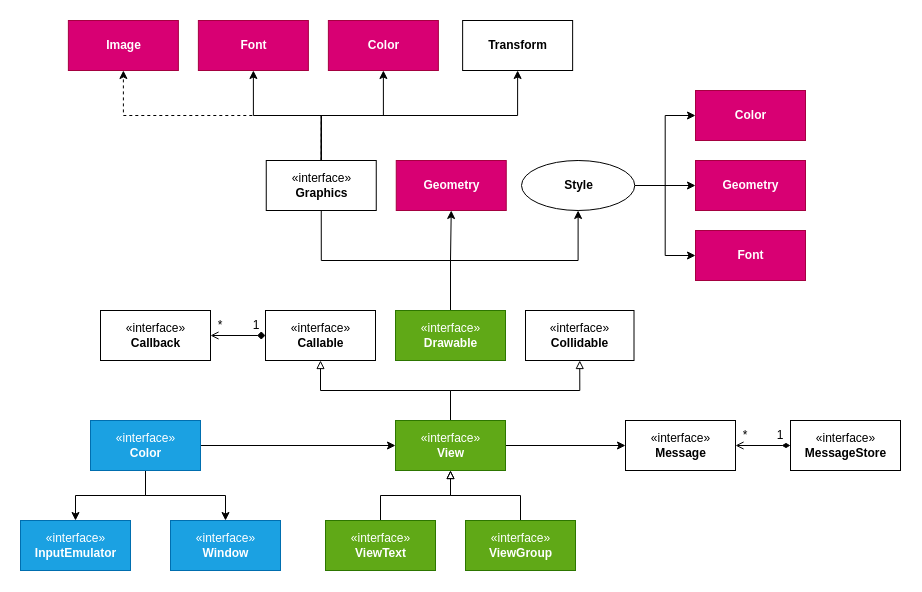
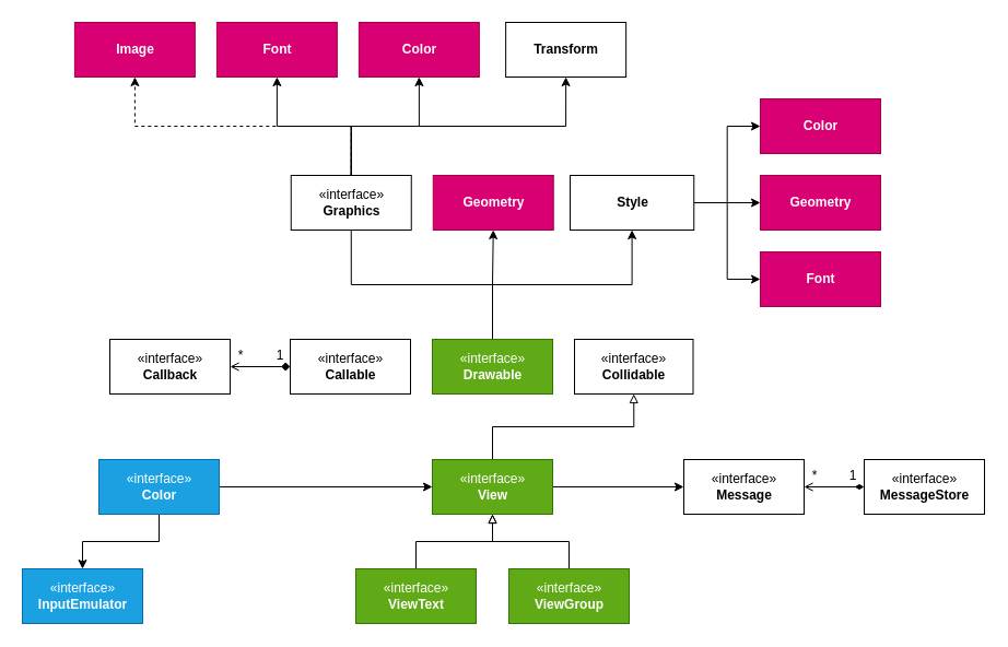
- <mxCell id="37" value="&lt;b&gt;Style&lt;br&gt;&lt;/b&gt;" style="ellipse;html=1;" parent="1" vertex="1"><mxGeometry x="521" y="160" width="113.25" height="50" as="geometry" /></mxCell>
+ <mxCell id="37" value="&lt;b&gt;Style&lt;br&gt;&lt;/b&gt;" style="html=1;" parent="1" vertex="1"><mxGeometry x="521" y="160" width="113.25" height="50" as="geometry" /></mxCell>
- <mxCell id="2" style="edgeStyle=orthogonalEdgeStyle;rounded=0;orthogonalLoop=1;jettySize=auto;html=1;exitX=0.5;exitY=0;exitDx=0;exitDy=0;entryX=0.5;entryY=1;entryDx=0;entryDy=0;endArrow=block;endFill=0;" parent="1" source="5" target="11" edge="1"><mxGeometry relative="1" as="geometry" /></mxCell>
- <mxCell id="23" style="edgeStyle=orthogonalEdgeStyle;rounded=0;orthogonalLoop=1;jettySize=auto;html=1;exitX=0.5;exitY=1;exitDx=0;exitDy=0;entryX=0.5;entryY=0;entryDx=0;entryDy=0;startArrow=none;startFill=0;endArrow=classic;endFill=1;" parent="1" source="25" target="26" edge="1"><mxGeometry relative="1" as="geometry" /></mxCell>
- <mxCell id="26" value="«interface»&lt;br&gt;&lt;b&gt;Window&lt;br&gt;&lt;/b&gt;" style="html=1;fillColor=#1ba1e2;fontColor=#ffffff;strokeColor=#006EAF;" parent="1" vertex="1"><mxGeometry x="170" y="520" width="110" height="50" as="geometry" /></mxCell>
